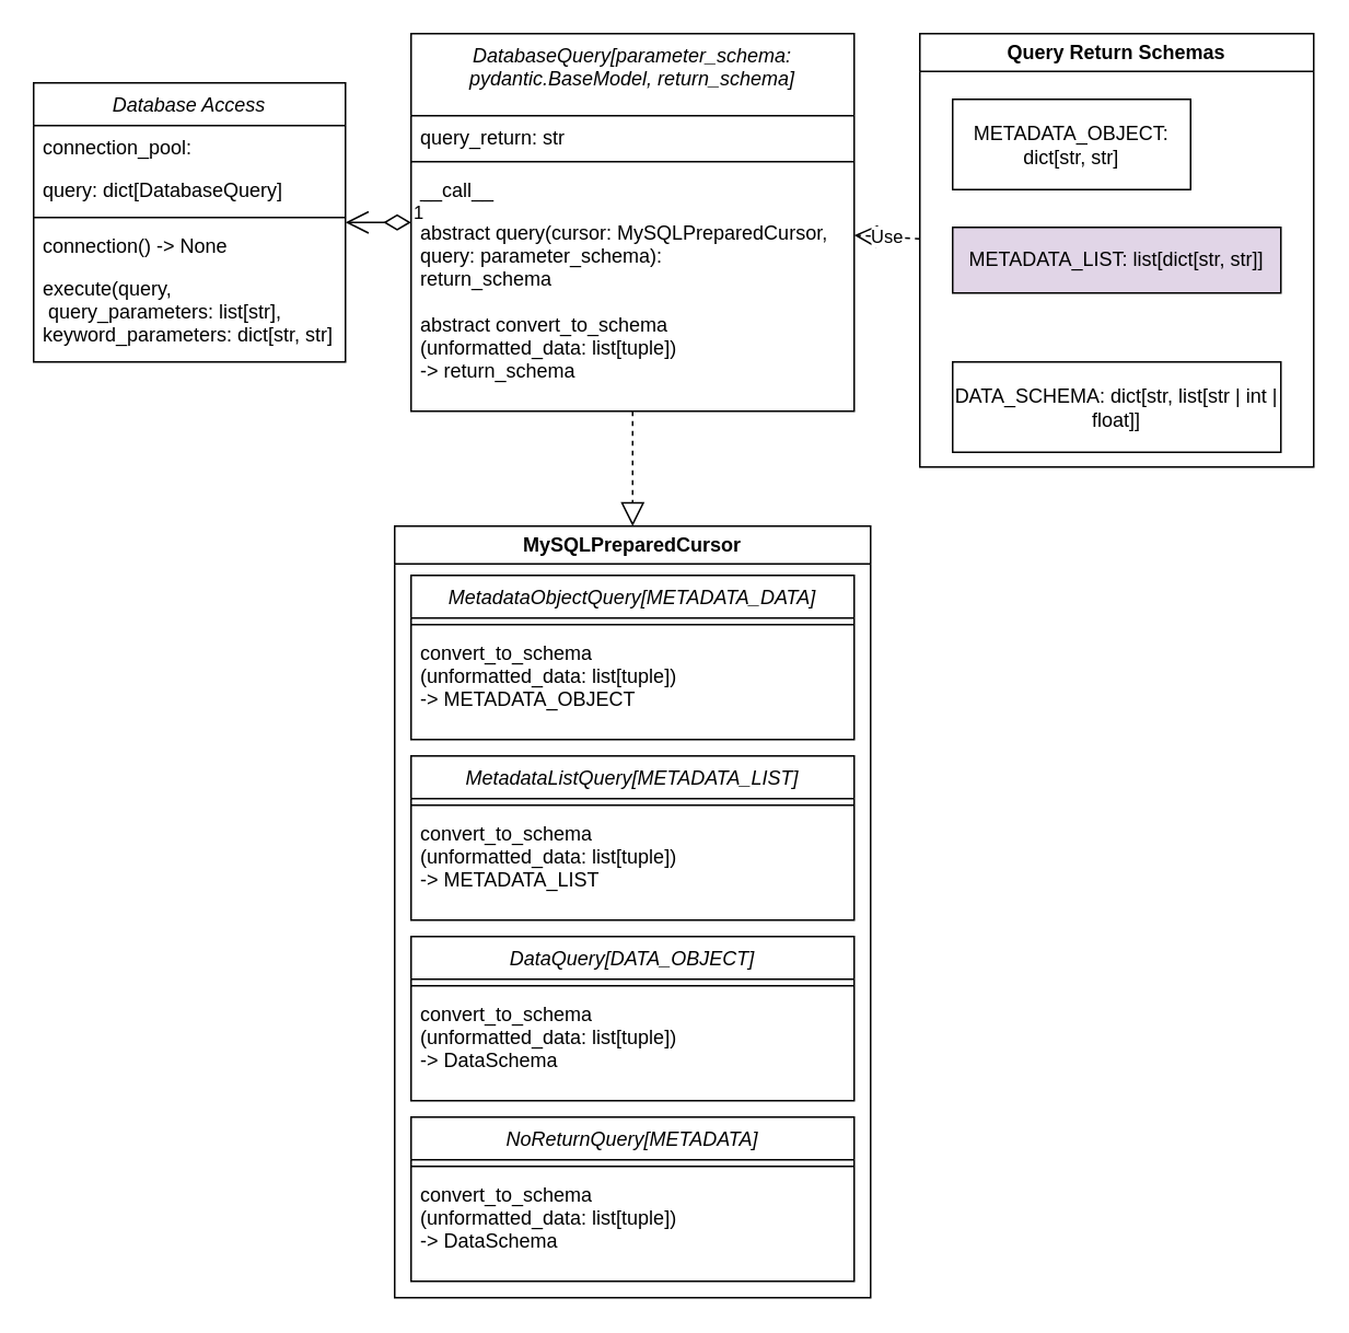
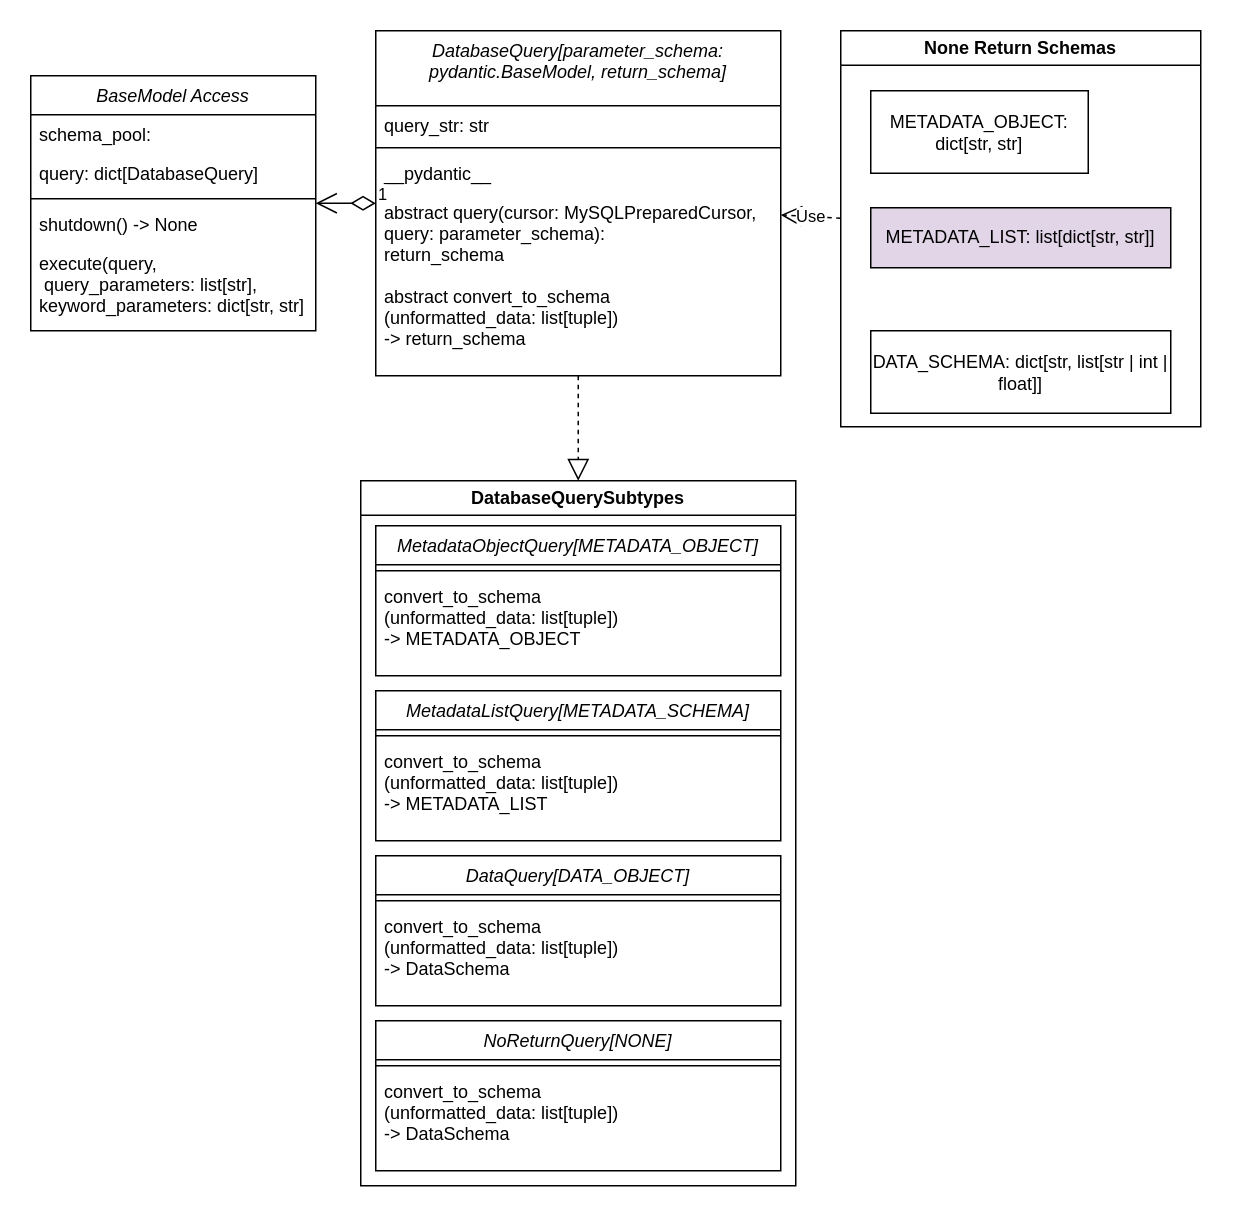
- <mxCell id="14" value="Query Return Schemas" style="swimlane;whiteSpace=wrap;html=1;" vertex="1" parent="1"><mxGeometry x="560" y="20" width="240" height="264" as="geometry" /></mxCell>
+ <mxCell id="14" value="None Return Schemas" style="swimlane;whiteSpace=wrap;html=1;" vertex="1" parent="1"><mxGeometry x="560" y="20" width="240" height="264" as="geometry" /></mxCell>
- <mxCell id="2" value="Database Access" style="swimlane;fontStyle=2;align=center;verticalAlign=top;childLayout=stackLayout;horizontal=1;startSize=26;horizontalStack=0;resizeParent=1;resizeLast=0;collapsible=1;marginBottom=0;rounded=0;shadow=0;strokeWidth=1;" parent="1" vertex="1"><mxGeometry x="20" y="50" width="190" height="170" as="geometry"><mxRectangle x="230" y="140" width="160" height="26" as="alternateBounds" /></mxGeometry></mxCell>
+ <mxCell id="2" value="BaseModel Access" style="swimlane;fontStyle=2;align=center;verticalAlign=top;childLayout=stackLayout;horizontal=1;startSize=26;horizontalStack=0;resizeParent=1;resizeLast=0;collapsible=1;marginBottom=0;rounded=0;shadow=0;strokeWidth=1;" parent="1" vertex="1"><mxGeometry x="20" y="50" width="190" height="170" as="geometry"><mxRectangle x="230" y="140" width="160" height="26" as="alternateBounds" /></mxGeometry></mxCell>
- <mxCell id="9" value="query_return: str" style="text;align=left;verticalAlign=top;spacingLeft=4;spacingRight=4;overflow=hidden;rotatable=0;points=[[0,0.5],[1,0.5]];portConstraint=eastwest;rounded=0;shadow=0;html=0;" parent="8" vertex="1"><mxGeometry y="50" width="270" height="24" as="geometry" /></mxCell>
+ <mxCell id="9" value="query_str: str" style="text;align=left;verticalAlign=top;spacingLeft=4;spacingRight=4;overflow=hidden;rotatable=0;points=[[0,0.5],[1,0.5]];portConstraint=eastwest;rounded=0;shadow=0;html=0;" parent="8" vertex="1"><mxGeometry y="50" width="270" height="24" as="geometry" /></mxCell>
- <mxCell id="3" value="connection_pool:" style="text;align=left;verticalAlign=top;spacingLeft=4;spacingRight=4;overflow=hidden;rotatable=0;points=[[0,0.5],[1,0.5]];portConstraint=eastwest;" parent="2" vertex="1"><mxGeometry y="26" width="190" height="26" as="geometry" /></mxCell>
+ <mxCell id="3" value="schema_pool:" style="text;align=left;verticalAlign=top;spacingLeft=4;spacingRight=4;overflow=hidden;rotatable=0;points=[[0,0.5],[1,0.5]];portConstraint=eastwest;" parent="2" vertex="1"><mxGeometry y="26" width="190" height="26" as="geometry" /></mxCell>
- <mxCell id="11" value="__call__" style="text;align=left;verticalAlign=top;spacingLeft=4;spacingRight=4;overflow=hidden;rotatable=0;points=[[0,0.5],[1,0.5]];portConstraint=eastwest;rounded=0;shadow=0;html=0;" parent="8" vertex="1"><mxGeometry y="82" width="270" height="26" as="geometry" /></mxCell>
+ <mxCell id="11" value="__pydantic__" style="text;align=left;verticalAlign=top;spacingLeft=4;spacingRight=4;overflow=hidden;rotatable=0;points=[[0,0.5],[1,0.5]];portConstraint=eastwest;rounded=0;shadow=0;html=0;" parent="8" vertex="1"><mxGeometry y="82" width="270" height="26" as="geometry" /></mxCell>
- <mxCell id="6" value="connection() -&gt; None" style="text;align=left;verticalAlign=top;spacingLeft=4;spacingRight=4;overflow=hidden;rotatable=0;points=[[0,0.5],[1,0.5]];portConstraint=eastwest;" vertex="1" parent="2"><mxGeometry y="86" width="190" height="26" as="geometry" /></mxCell>
+ <mxCell id="6" value="shutdown() -&gt; None" style="text;align=left;verticalAlign=top;spacingLeft=4;spacingRight=4;overflow=hidden;rotatable=0;points=[[0,0.5],[1,0.5]];portConstraint=eastwest;" vertex="1" parent="2"><mxGeometry y="86" width="190" height="26" as="geometry" /></mxCell>
- <mxCell id="21" value="MySQLPreparedCursor" style="swimlane;whiteSpace=wrap;html=1;" vertex="1" parent="1"><mxGeometry x="240" y="320" width="290" height="470" as="geometry" /></mxCell>
+ <mxCell id="21" value="DatabaseQuerySubtypes" style="swimlane;whiteSpace=wrap;html=1;" vertex="1" parent="1"><mxGeometry x="240" y="320" width="290" height="470" as="geometry" /></mxCell>
- <mxCell id="22" value="MetadataObjectQuery[METADATA_DATA]" style="swimlane;fontStyle=2;align=center;verticalAlign=top;childLayout=stackLayout;horizontal=1;startSize=26;horizontalStack=0;resizeParent=1;resizeLast=0;collapsible=1;marginBottom=0;rounded=0;shadow=0;strokeWidth=1;" vertex="1" parent="21"><mxGeometry x="10" y="30" width="270" height="100" as="geometry"><mxRectangle x="230" y="140" width="160" height="26" as="alternateBounds" /></mxGeometry></mxCell>
+ <mxCell id="22" value="MetadataObjectQuery[METADATA_OBJECT]" style="swimlane;fontStyle=2;align=center;verticalAlign=top;childLayout=stackLayout;horizontal=1;startSize=26;horizontalStack=0;resizeParent=1;resizeLast=0;collapsible=1;marginBottom=0;rounded=0;shadow=0;strokeWidth=1;" vertex="1" parent="21"><mxGeometry x="10" y="30" width="270" height="100" as="geometry"><mxRectangle x="230" y="140" width="160" height="26" as="alternateBounds" /></mxGeometry></mxCell>
- <mxCell id="25" value="MetadataListQuery[METADATA_LIST]" style="swimlane;fontStyle=2;align=center;verticalAlign=top;childLayout=stackLayout;horizontal=1;startSize=26;horizontalStack=0;resizeParent=1;resizeLast=0;collapsible=1;marginBottom=0;rounded=0;shadow=0;strokeWidth=1;" vertex="1" parent="21"><mxGeometry x="10" y="140" width="270" height="100" as="geometry"><mxRectangle x="230" y="140" width="160" height="26" as="alternateBounds" /></mxGeometry></mxCell>
+ <mxCell id="25" value="MetadataListQuery[METADATA_SCHEMA]" style="swimlane;fontStyle=2;align=center;verticalAlign=top;childLayout=stackLayout;horizontal=1;startSize=26;horizontalStack=0;resizeParent=1;resizeLast=0;collapsible=1;marginBottom=0;rounded=0;shadow=0;strokeWidth=1;" vertex="1" parent="21"><mxGeometry x="10" y="140" width="270" height="100" as="geometry"><mxRectangle x="230" y="140" width="160" height="26" as="alternateBounds" /></mxGeometry></mxCell>
- <mxCell id="31" value="NoReturnQuery[METADATA]" style="swimlane;fontStyle=2;align=center;verticalAlign=top;childLayout=stackLayout;horizontal=1;startSize=26;horizontalStack=0;resizeParent=1;resizeLast=0;collapsible=1;marginBottom=0;rounded=0;shadow=0;strokeWidth=1;" vertex="1" parent="21"><mxGeometry x="10" y="360" width="270" height="100" as="geometry"><mxRectangle x="230" y="140" width="160" height="26" as="alternateBounds" /></mxGeometry></mxCell>
+ <mxCell id="31" value="NoReturnQuery[NONE]" style="swimlane;fontStyle=2;align=center;verticalAlign=top;childLayout=stackLayout;horizontal=1;startSize=26;horizontalStack=0;resizeParent=1;resizeLast=0;collapsible=1;marginBottom=0;rounded=0;shadow=0;strokeWidth=1;" vertex="1" parent="21"><mxGeometry x="10" y="360" width="270" height="100" as="geometry"><mxRectangle x="230" y="140" width="160" height="26" as="alternateBounds" /></mxGeometry></mxCell>
